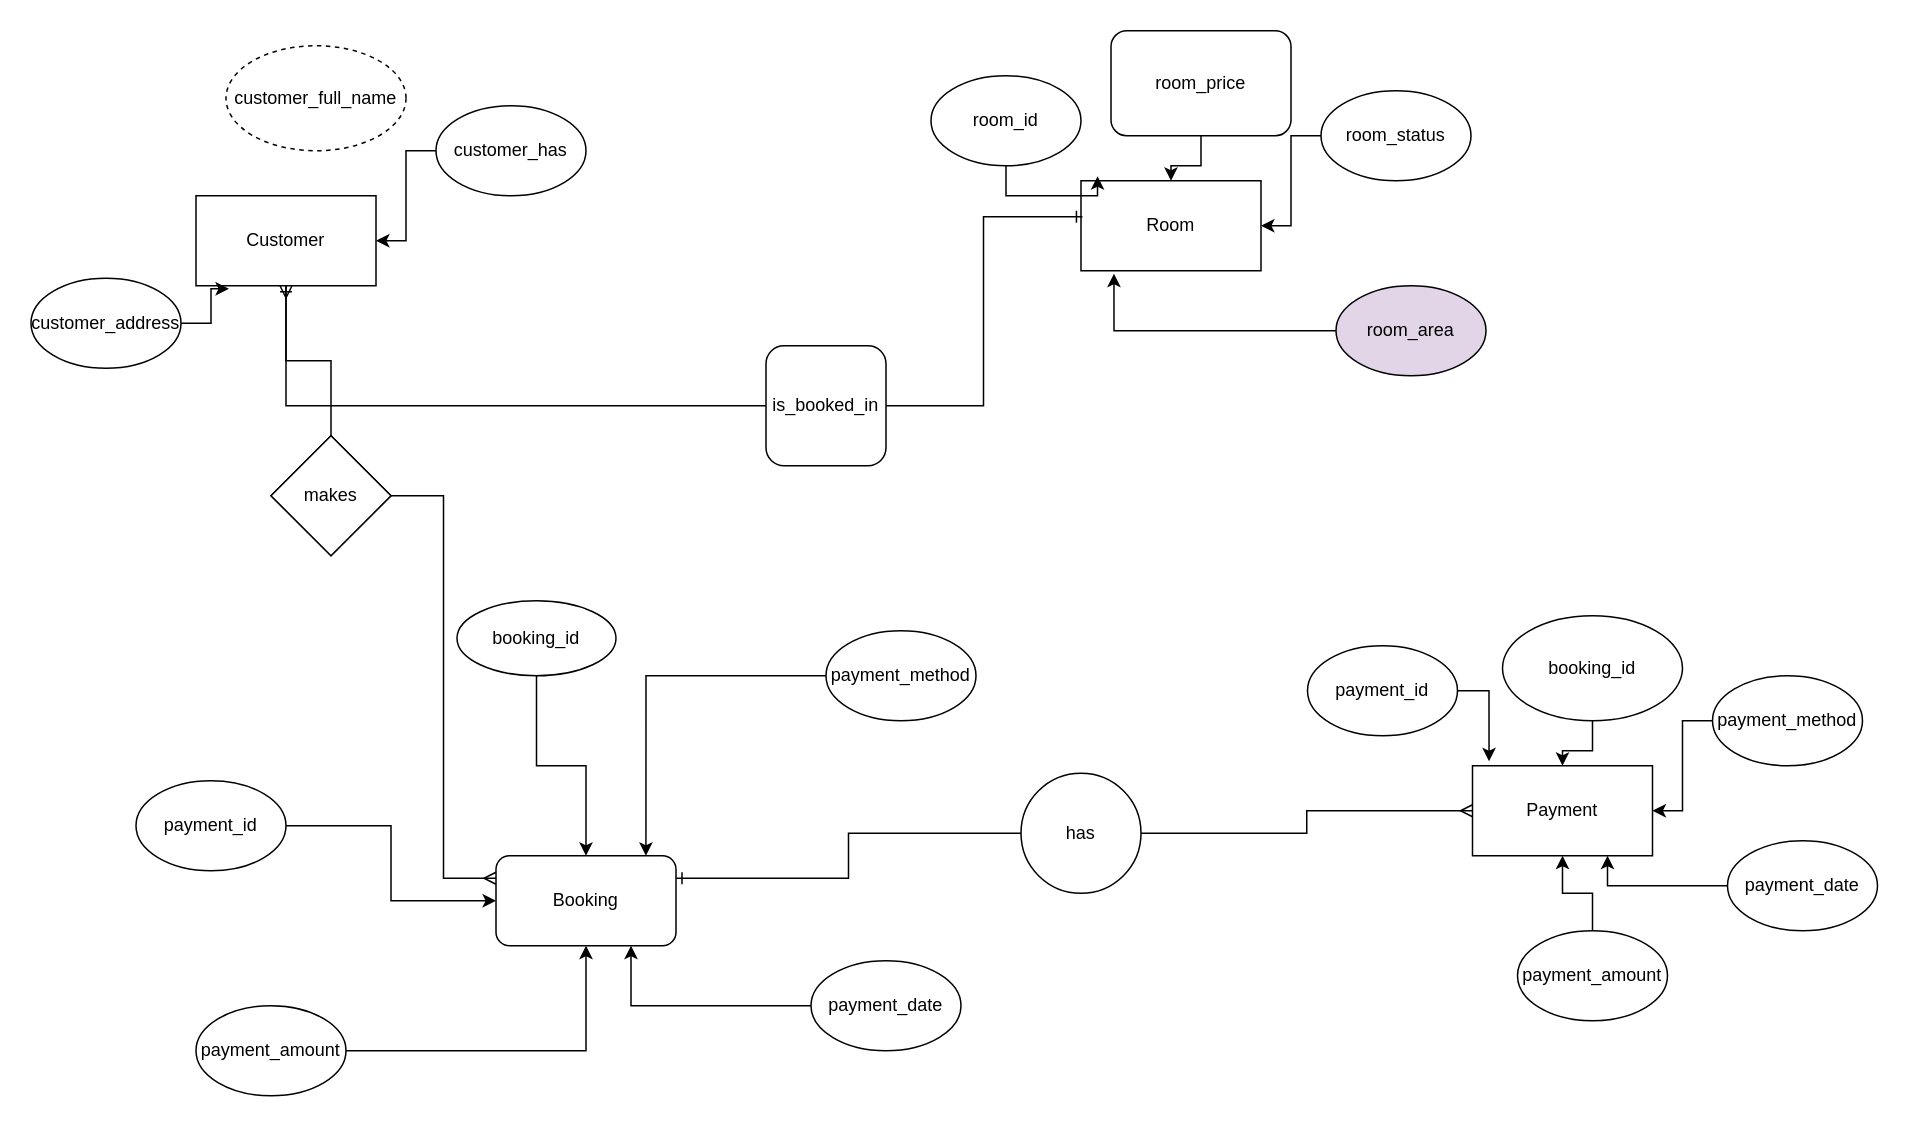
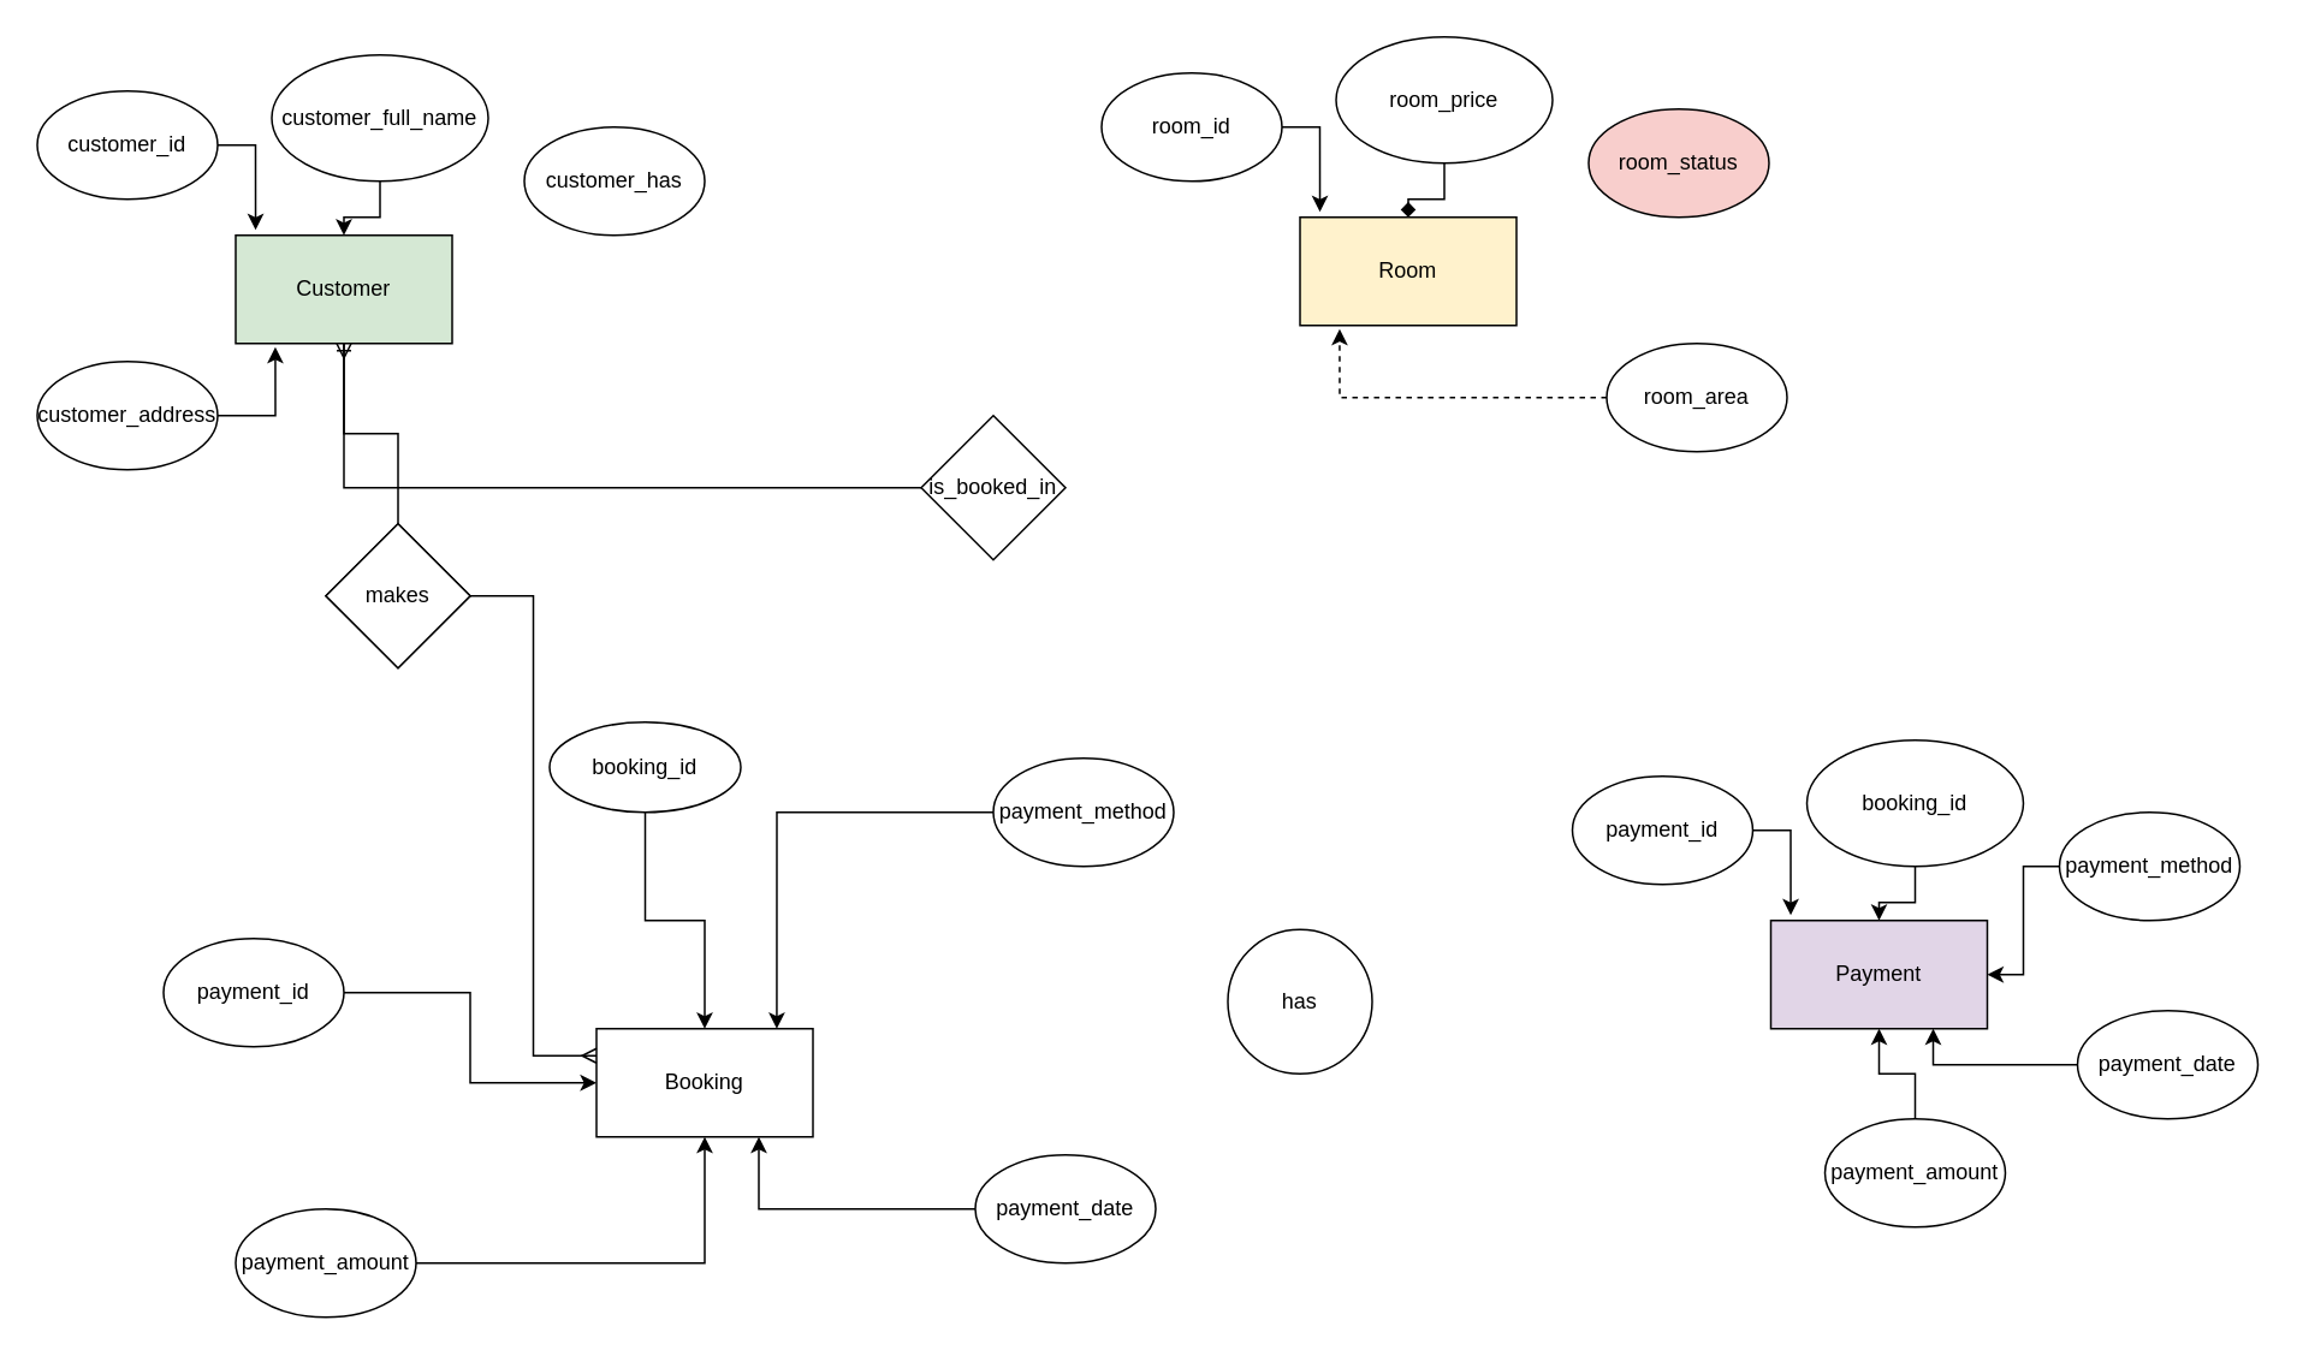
- <mxCell id="17" value="room_price" style="whiteSpace=wrap;html=1;rounded=1;" vertex="1" parent="1"><mxGeometry x="740" y="20" width="120" height="70" as="geometry" /></mxCell>
+ <mxCell id="17" value="room_price" style="ellipse;whiteSpace=wrap;html=1;" vertex="1" parent="1"><mxGeometry x="740" y="20" width="120" height="70" as="geometry" /></mxCell>
- <mxCell id="8" value="customer_full_name" style="ellipse;whiteSpace=wrap;html=1;dashed=1;" vertex="1" parent="1"><mxGeometry x="150" y="30" width="120" height="70" as="geometry" /></mxCell>
+ <mxCell id="8" value="customer_full_name" style="ellipse;whiteSpace=wrap;html=1;" vertex="1" parent="1"><mxGeometry x="150" y="30" width="120" height="70" as="geometry" /></mxCell>
+ <mxCell id="3" value="customer_id" style="ellipse;whiteSpace=wrap;html=1;" vertex="1" parent="1"><mxGeometry x="20" y="50" width="100" height="60" as="geometry" /></mxCell>
- <mxCell id="12" value="room_id" style="ellipse;whiteSpace=wrap;html=1;" vertex="1" parent="1"><mxGeometry x="620" y="50" width="100" height="60" as="geometry" /></mxCell>
+ <mxCell id="12" value="room_id" style="ellipse;whiteSpace=wrap;html=1;" vertex="1" parent="1"><mxGeometry x="610" y="40" width="100" height="60" as="geometry" /></mxCell>
+ <mxCell id="10" style="edgeStyle=orthogonalEdgeStyle;rounded=0;orthogonalLoop=1;jettySize=auto;html=1;entryX=0.092;entryY=-0.05;entryDx=0;entryDy=0;entryPerimeter=0;" edge="1" parent="1" source="3" target="2"><mxGeometry relative="1" as="geometry" /></mxCell>
- <mxCell id="14" value="room_status" style="ellipse;whiteSpace=wrap;html=1;" vertex="1" parent="1"><mxGeometry x="880" y="60" width="100" height="60" as="geometry" /></mxCell>
+ <mxCell id="14" value="room_status" style="ellipse;whiteSpace=wrap;html=1;fillColor=#f8cecc;" vertex="1" parent="1"><mxGeometry x="880" y="60" width="100" height="60" as="geometry" /></mxCell>
- <mxCell id="16" value="" style="edgeStyle=orthogonalEdgeStyle;rounded=0;orthogonalLoop=1;jettySize=auto;html=1;" edge="1" parent="1" source="17" target="11"><mxGeometry relative="1" as="geometry" /></mxCell>
+ <mxCell id="16" value="" style="edgeStyle=orthogonalEdgeStyle;rounded=0;orthogonalLoop=1;jettySize=auto;html=1;endArrow=diamond;" edge="1" parent="1" source="17" target="11"><mxGeometry relative="1" as="geometry" /></mxCell>
- <mxCell id="13" style="edgeStyle=orthogonalEdgeStyle;rounded=0;orthogonalLoop=1;jettySize=auto;html=1;entryX=1;entryY=0.5;entryDx=0;entryDy=0;" edge="1" parent="1" source="14" target="11"><mxGeometry relative="1" as="geometry" /></mxCell>
+ <mxCell id="7" value="" style="edgeStyle=orthogonalEdgeStyle;rounded=0;orthogonalLoop=1;jettySize=auto;html=1;" edge="1" parent="1" source="8" target="2"><mxGeometry relative="1" as="geometry" /></mxCell>
- <mxCell id="4" style="edgeStyle=orthogonalEdgeStyle;rounded=0;orthogonalLoop=1;jettySize=auto;html=1;entryX=1;entryY=0.5;entryDx=0;entryDy=0;" edge="1" parent="1" source="5" target="2"><mxGeometry relative="1" as="geometry" /></mxCell>
- <mxCell id="11" value="Room" style="rounded=0;whiteSpace=wrap;html=1;" vertex="1" parent="1"><mxGeometry x="720" y="120" width="120" height="60" as="geometry" /></mxCell>
+ <mxCell id="11" value="Room" style="rounded=0;whiteSpace=wrap;html=1;fillColor=#fff2cc;" vertex="1" parent="1"><mxGeometry x="720" y="120" width="120" height="60" as="geometry" /></mxCell>
- <mxCell id="2" value="Customer" style="rounded=0;whiteSpace=wrap;html=1;" vertex="1" parent="1"><mxGeometry x="130" y="130" width="120" height="60" as="geometry" /></mxCell>
+ <mxCell id="2" value="Customer" style="rounded=0;whiteSpace=wrap;html=1;fillColor=#d5e8d4;" vertex="1" parent="1"><mxGeometry x="130" y="130" width="120" height="60" as="geometry" /></mxCell>
- <mxCell id="51" style="edgeStyle=orthogonalEdgeStyle;rounded=0;orthogonalLoop=1;jettySize=auto;html=1;entryX=0.008;entryY=0.4;entryDx=0;entryDy=0;entryPerimeter=0;endArrow=ERone;endFill=0;" edge="1" parent="1" source="50" target="11"><mxGeometry relative="1" as="geometry" /></mxCell>
- <mxCell id="6" value="customer_address" style="ellipse;whiteSpace=wrap;html=1;" vertex="1" parent="1"><mxGeometry x="20" y="185" width="100" height="60" as="geometry" /></mxCell>
+ <mxCell id="6" value="customer_address" style="ellipse;whiteSpace=wrap;html=1;" vertex="1" parent="1"><mxGeometry x="20" y="200" width="100" height="60" as="geometry" /></mxCell>
- <mxCell id="18" style="edgeStyle=orthogonalEdgeStyle;rounded=0;orthogonalLoop=1;jettySize=auto;html=1;entryX=0.183;entryY=1.033;entryDx=0;entryDy=0;entryPerimeter=0;" edge="1" parent="1" source="15" target="11"><mxGeometry relative="1" as="geometry" /></mxCell>
+ <mxCell id="18" style="edgeStyle=orthogonalEdgeStyle;rounded=0;orthogonalLoop=1;jettySize=auto;html=1;entryX=0.183;entryY=1.033;entryDx=0;entryDy=0;entryPerimeter=0;dashed=1;" edge="1" parent="1" source="15" target="11"><mxGeometry relative="1" as="geometry" /></mxCell>
- <mxCell id="15" value="room_area" style="ellipse;whiteSpace=wrap;html=1;fillColor=#e1d5e7;" vertex="1" parent="1"><mxGeometry x="890" y="190" width="100" height="60" as="geometry" /></mxCell>
+ <mxCell id="15" value="room_area" style="ellipse;whiteSpace=wrap;html=1;" vertex="1" parent="1"><mxGeometry x="890" y="190" width="100" height="60" as="geometry" /></mxCell>
- <mxCell id="50" value="is_booked_in" style="whiteSpace=wrap;html=1;rounded=1;" vertex="1" parent="1"><mxGeometry x="510" y="230" width="80" height="80" as="geometry" /></mxCell>
+ <mxCell id="50" value="is_booked_in" style="rhombus;whiteSpace=wrap;html=1;" vertex="1" parent="1"><mxGeometry x="510" y="230" width="80" height="80" as="geometry" /></mxCell>
- <mxCell id="20" value="Payment" style="rounded=0;whiteSpace=wrap;html=1;" vertex="1" parent="1"><mxGeometry x="981" y="510" width="120" height="60" as="geometry" /></mxCell>
+ <mxCell id="20" value="Payment" style="rounded=0;whiteSpace=wrap;html=1;fillColor=#e1d5e7;" vertex="1" parent="1"><mxGeometry x="981" y="510" width="120" height="60" as="geometry" /></mxCell>
- <mxCell id="46" style="edgeStyle=orthogonalEdgeStyle;rounded=0;orthogonalLoop=1;jettySize=auto;html=1;entryX=0;entryY=0.5;entryDx=0;entryDy=0;endArrow=ERmany;endFill=0;" edge="1" parent="1" source="47" target="20"><mxGeometry relative="1" as="geometry" /></mxCell>
- <mxCell id="45" style="edgeStyle=orthogonalEdgeStyle;rounded=0;orthogonalLoop=1;jettySize=auto;html=1;entryX=1;entryY=0.25;entryDx=0;entryDy=0;endArrow=ERone;endFill=0;" edge="1" parent="1" source="47" target="31"><mxGeometry relative="1" as="geometry" /></mxCell>
- <mxCell id="31" value="Booking" style="whiteSpace=wrap;html=1;rounded=1;" vertex="1" parent="1"><mxGeometry x="330" y="570" width="120" height="60" as="geometry" /></mxCell>
+ <mxCell id="31" value="Booking" style="rounded=0;whiteSpace=wrap;html=1;" vertex="1" parent="1"><mxGeometry x="330" y="570" width="120" height="60" as="geometry" /></mxCell>
